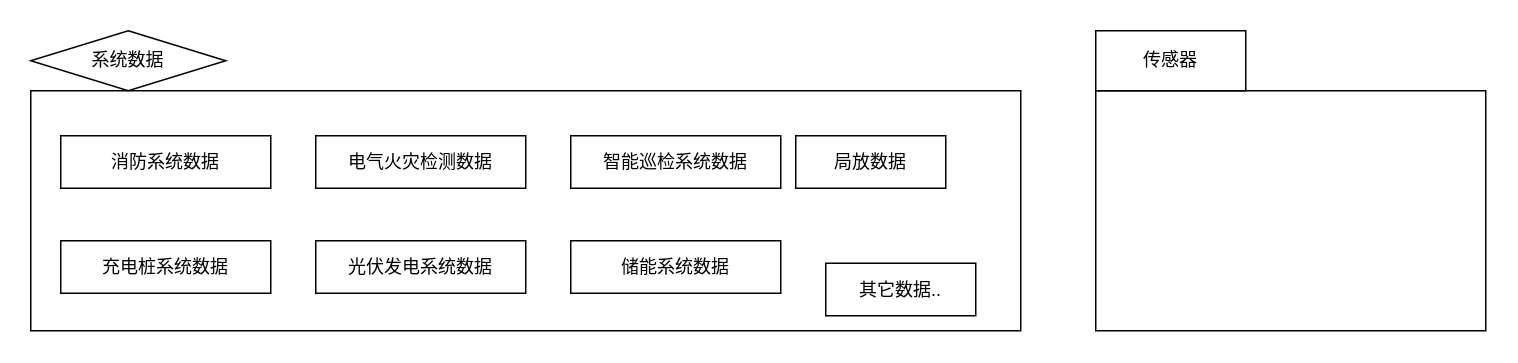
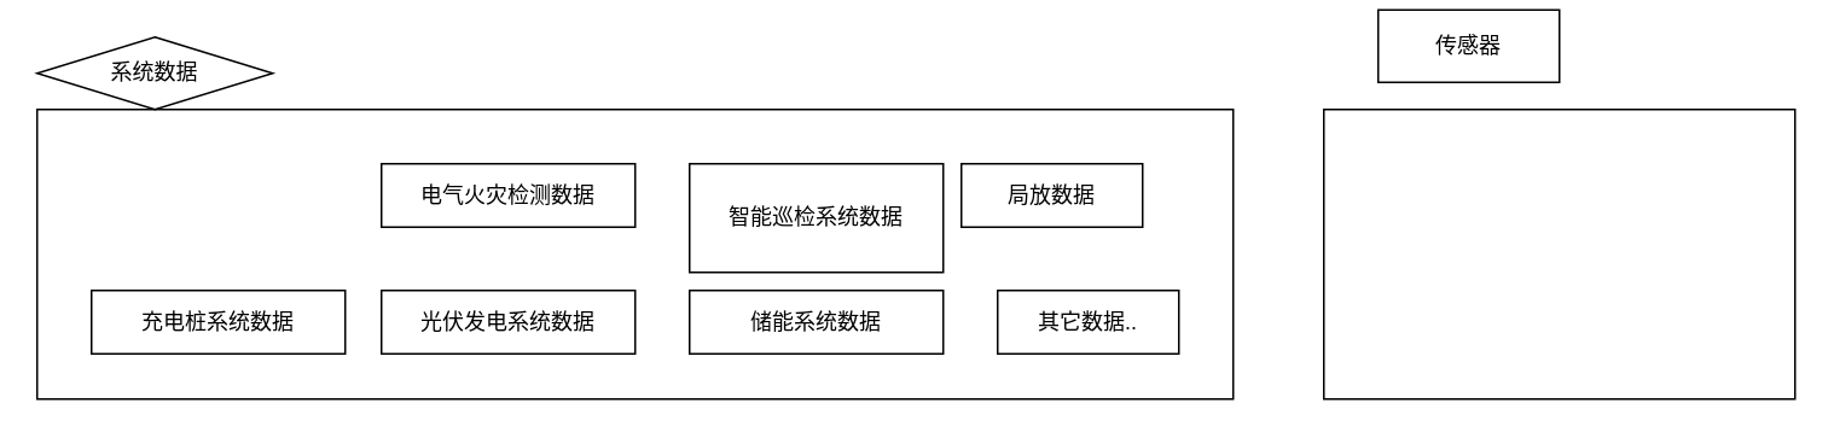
- <mxCell id="5" value="传感器" style="rounded=0;whiteSpace=wrap;html=1;" vertex="1" parent="1"><mxGeometry x="730" y="20" width="100" height="40" as="geometry" /></mxCell>
+ <mxCell id="5" value="传感器" style="rounded=0;whiteSpace=wrap;html=1;" vertex="1" parent="1"><mxGeometry x="760" y="5" width="100" height="40" as="geometry" /></mxCell>
- <mxCell id="6" value="消防系统数据" style="rounded=0;whiteSpace=wrap;html=1;" vertex="1" parent="1"><mxGeometry x="40" y="90" width="140" height="35" as="geometry" /></mxCell>
- <mxCell id="8" value="智能巡检系统数据" style="rounded=0;whiteSpace=wrap;html=1;" vertex="1" parent="1"><mxGeometry x="380" y="90" width="140" height="35" as="geometry" /></mxCell>
+ <mxCell id="8" value="智能巡检系统数据" style="rounded=0;whiteSpace=wrap;html=1;" vertex="1" parent="1"><mxGeometry x="380" y="90" width="140" height="60" as="geometry" /></mxCell>
- <mxCell id="9" value="充电桩系统数据" style="rounded=0;whiteSpace=wrap;html=1;" vertex="1" parent="1"><mxGeometry x="40" y="160" width="140" height="35" as="geometry" /></mxCell>
+ <mxCell id="9" value="充电桩系统数据" style="rounded=0;whiteSpace=wrap;html=1;" vertex="1" parent="1"><mxGeometry x="50" y="160" width="140" height="35" as="geometry" /></mxCell>
- <mxCell id="13" value="其它数据.." style="rounded=0;whiteSpace=wrap;html=1;" vertex="1" parent="1"><mxGeometry x="550" y="175" width="100" height="35" as="geometry" /></mxCell>
+ <mxCell id="13" value="其它数据.." style="rounded=0;whiteSpace=wrap;html=1;" vertex="1" parent="1"><mxGeometry x="550" y="160" width="100" height="35" as="geometry" /></mxCell>
